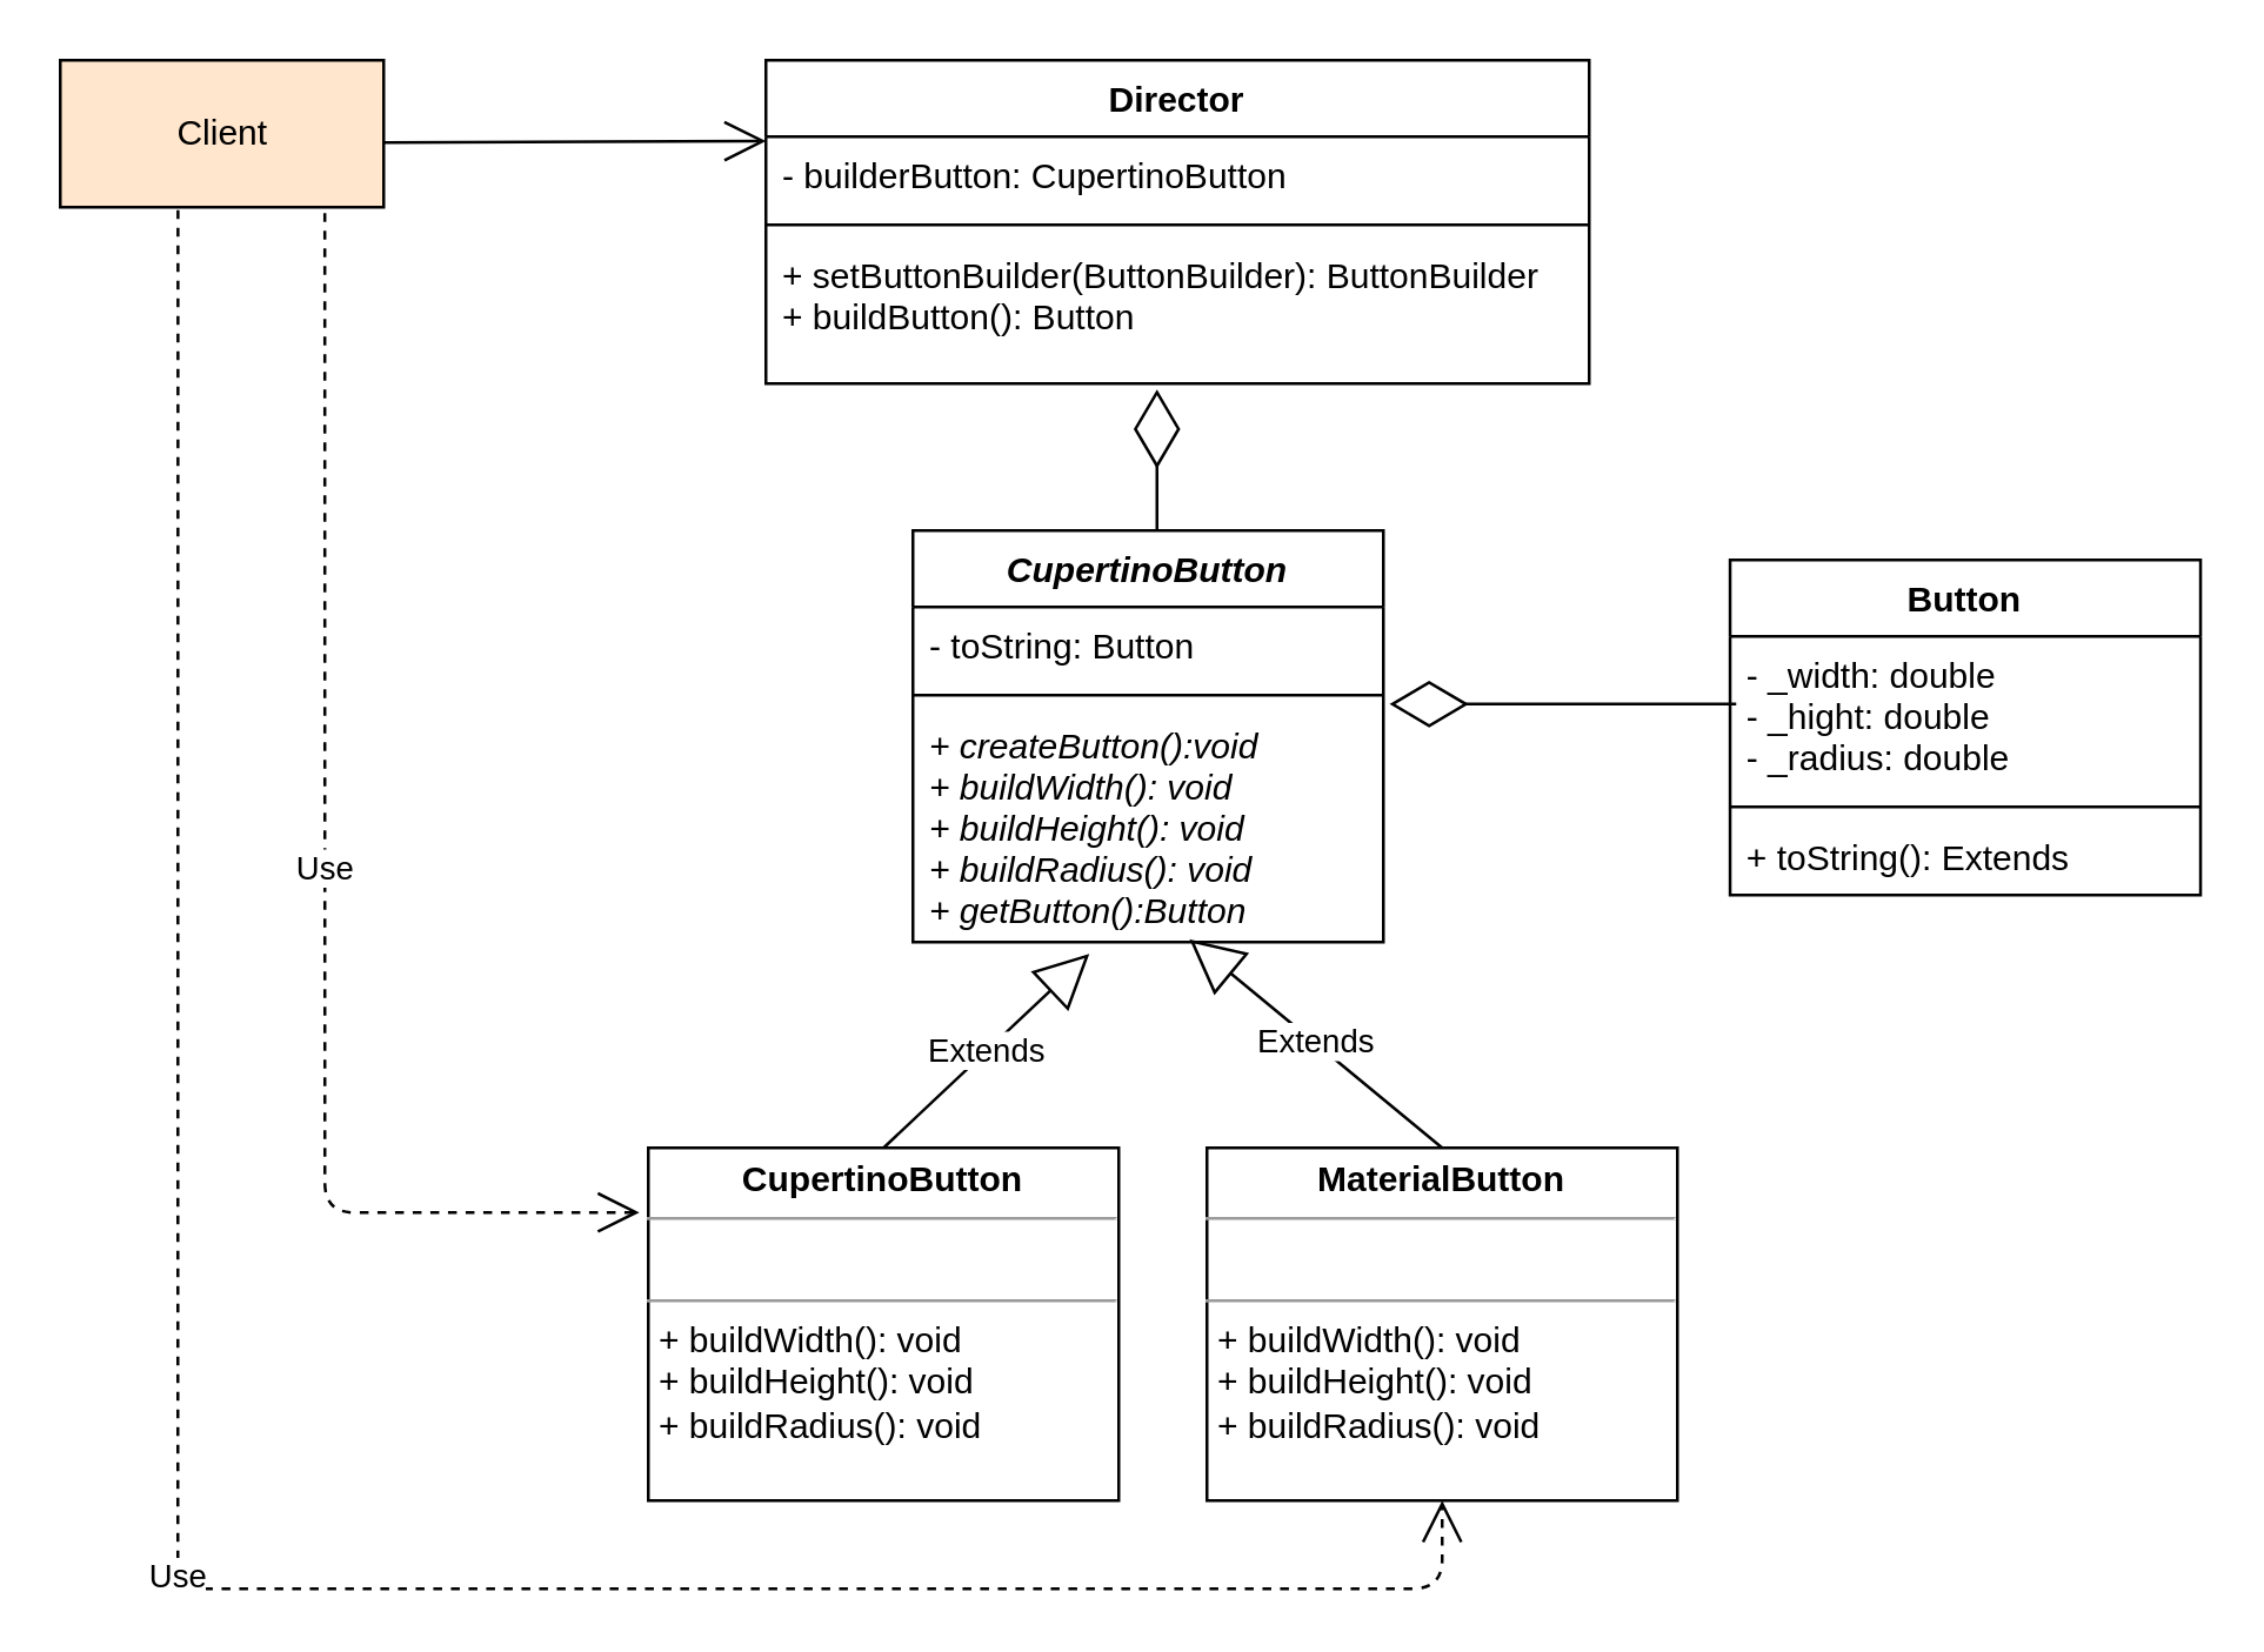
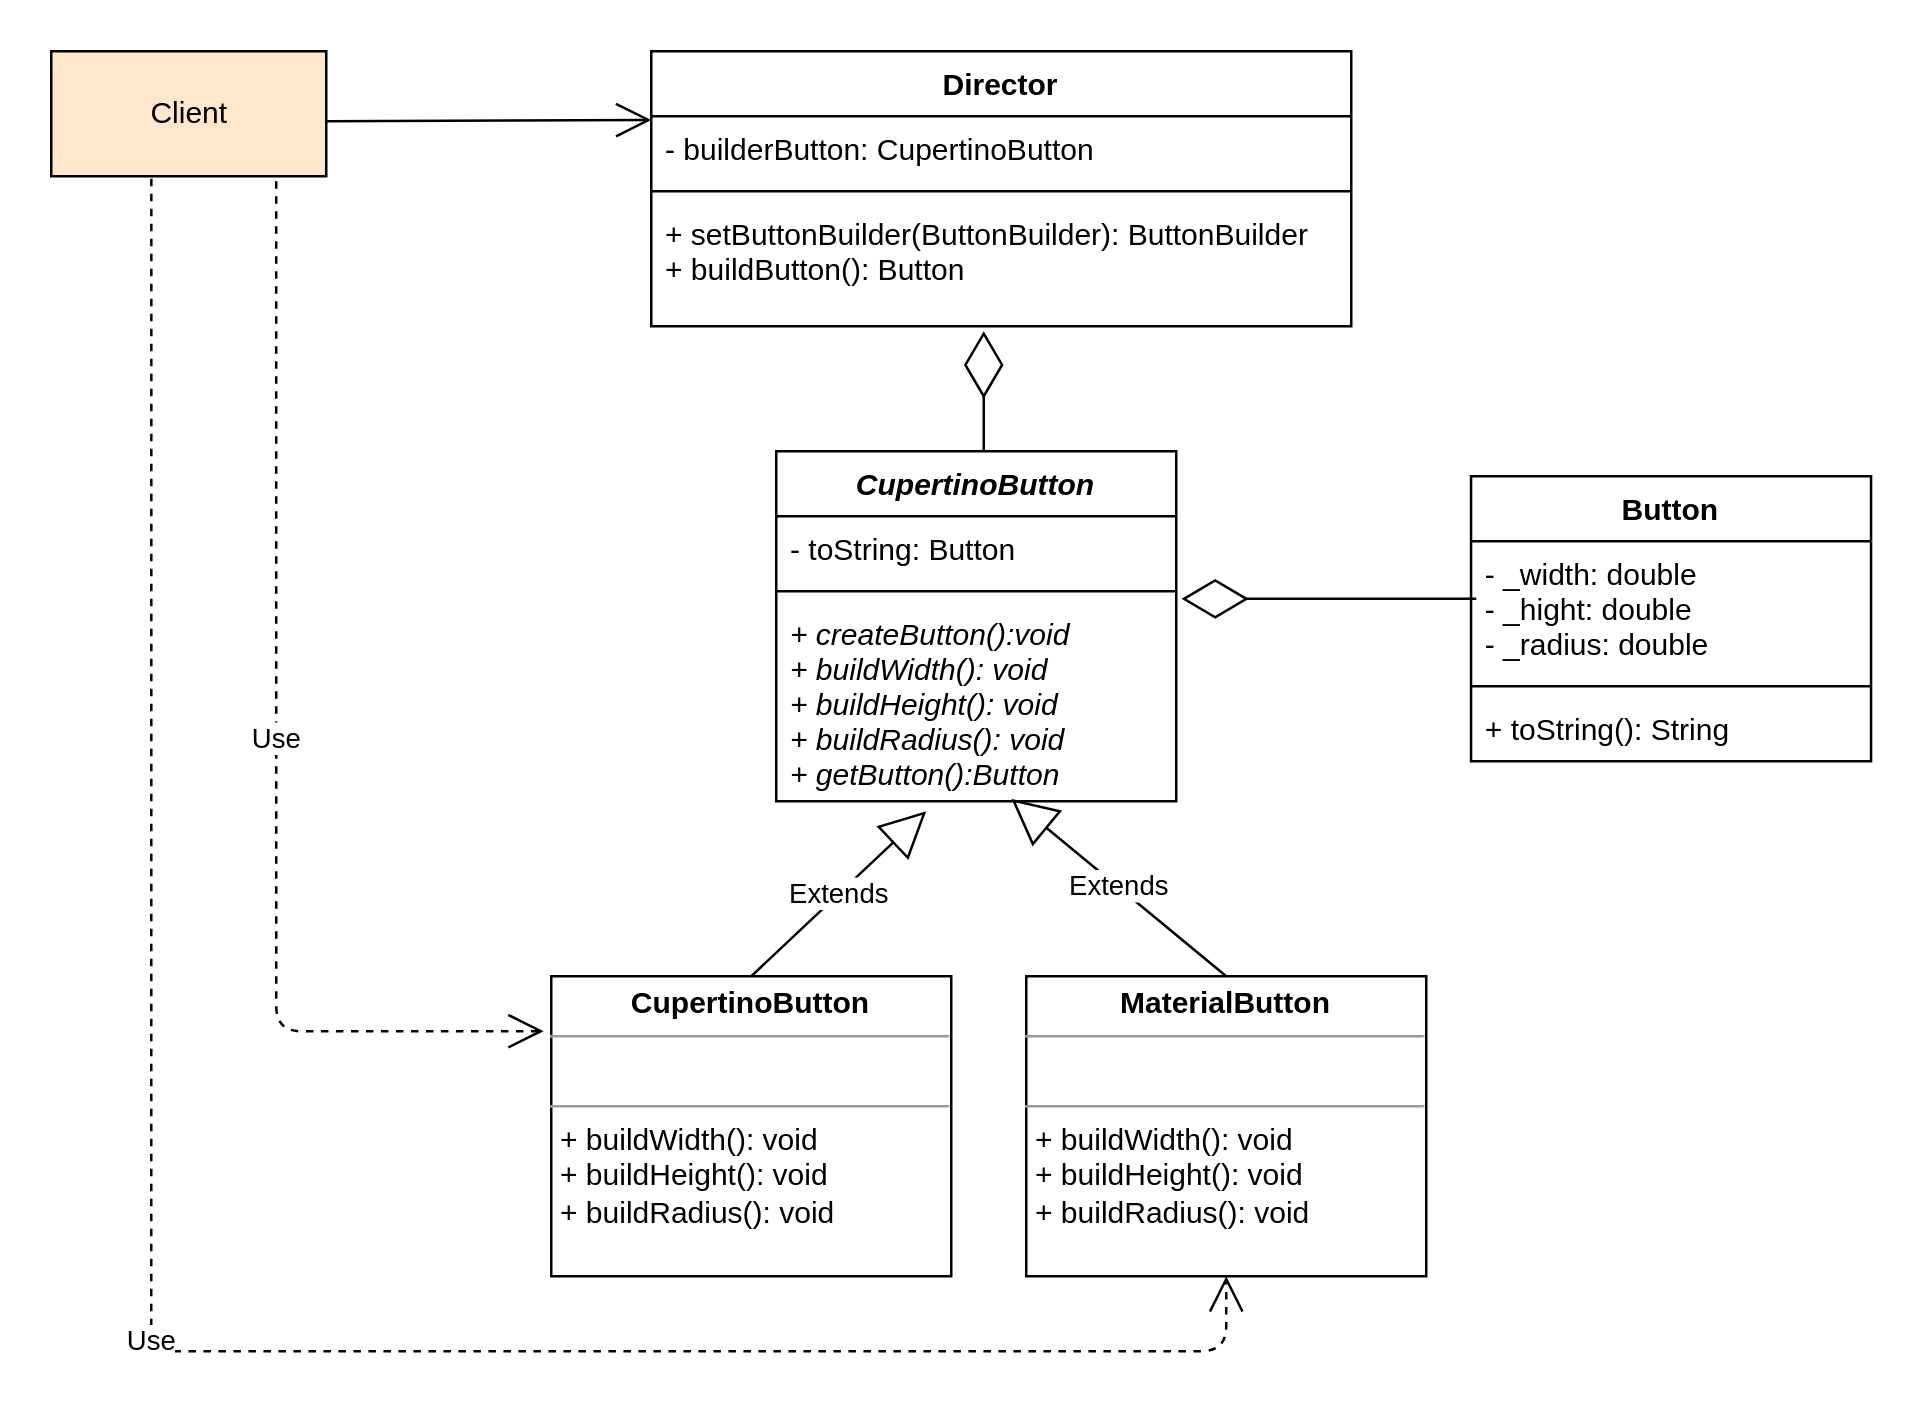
- <mxCell id="14" value="+ toString(): Extends" style="text;strokeColor=none;fillColor=none;align=left;verticalAlign=top;spacingLeft=4;spacingRight=4;overflow=hidden;rotatable=0;points=[[0,0.5],[1,0.5]];portConstraint=eastwest;" vertex="1" parent="11"><mxGeometry y="88" width="160" height="26" as="geometry" /></mxCell>
+ <mxCell id="14" value="+ toString(): String" style="text;strokeColor=none;fillColor=none;align=left;verticalAlign=top;spacingLeft=4;spacingRight=4;overflow=hidden;rotatable=0;points=[[0,0.5],[1,0.5]];portConstraint=eastwest;" vertex="1" parent="11"><mxGeometry y="88" width="160" height="26" as="geometry" /></mxCell>
